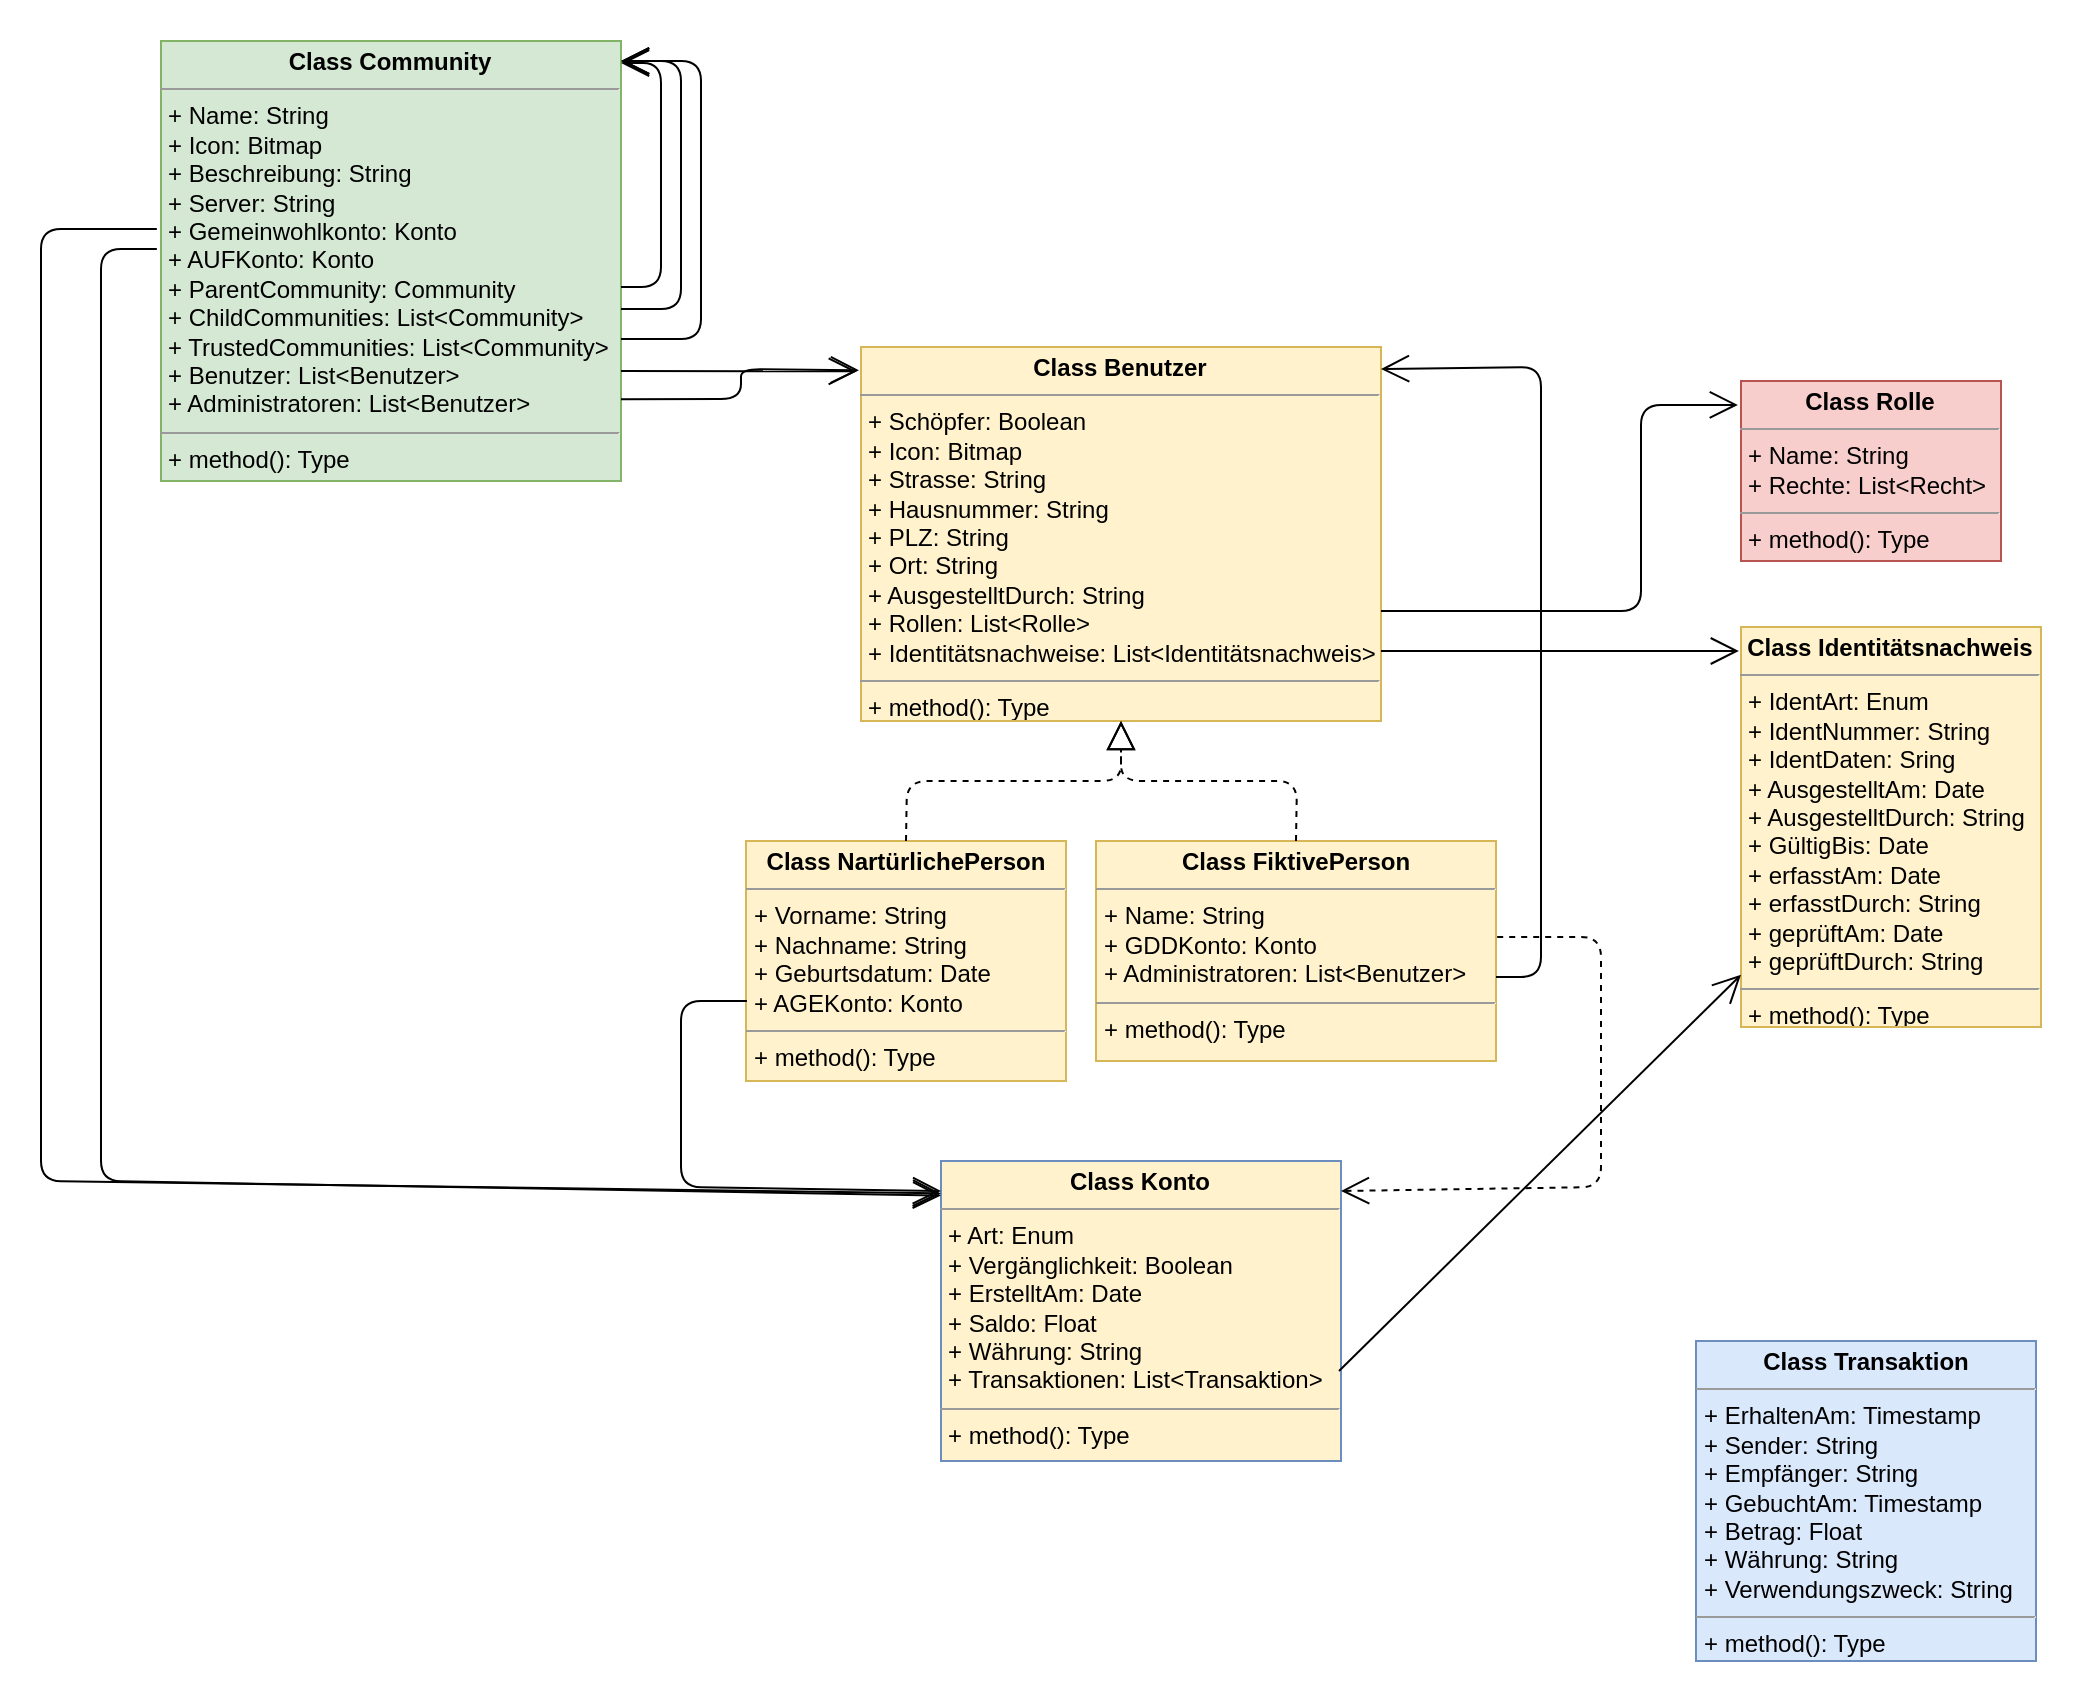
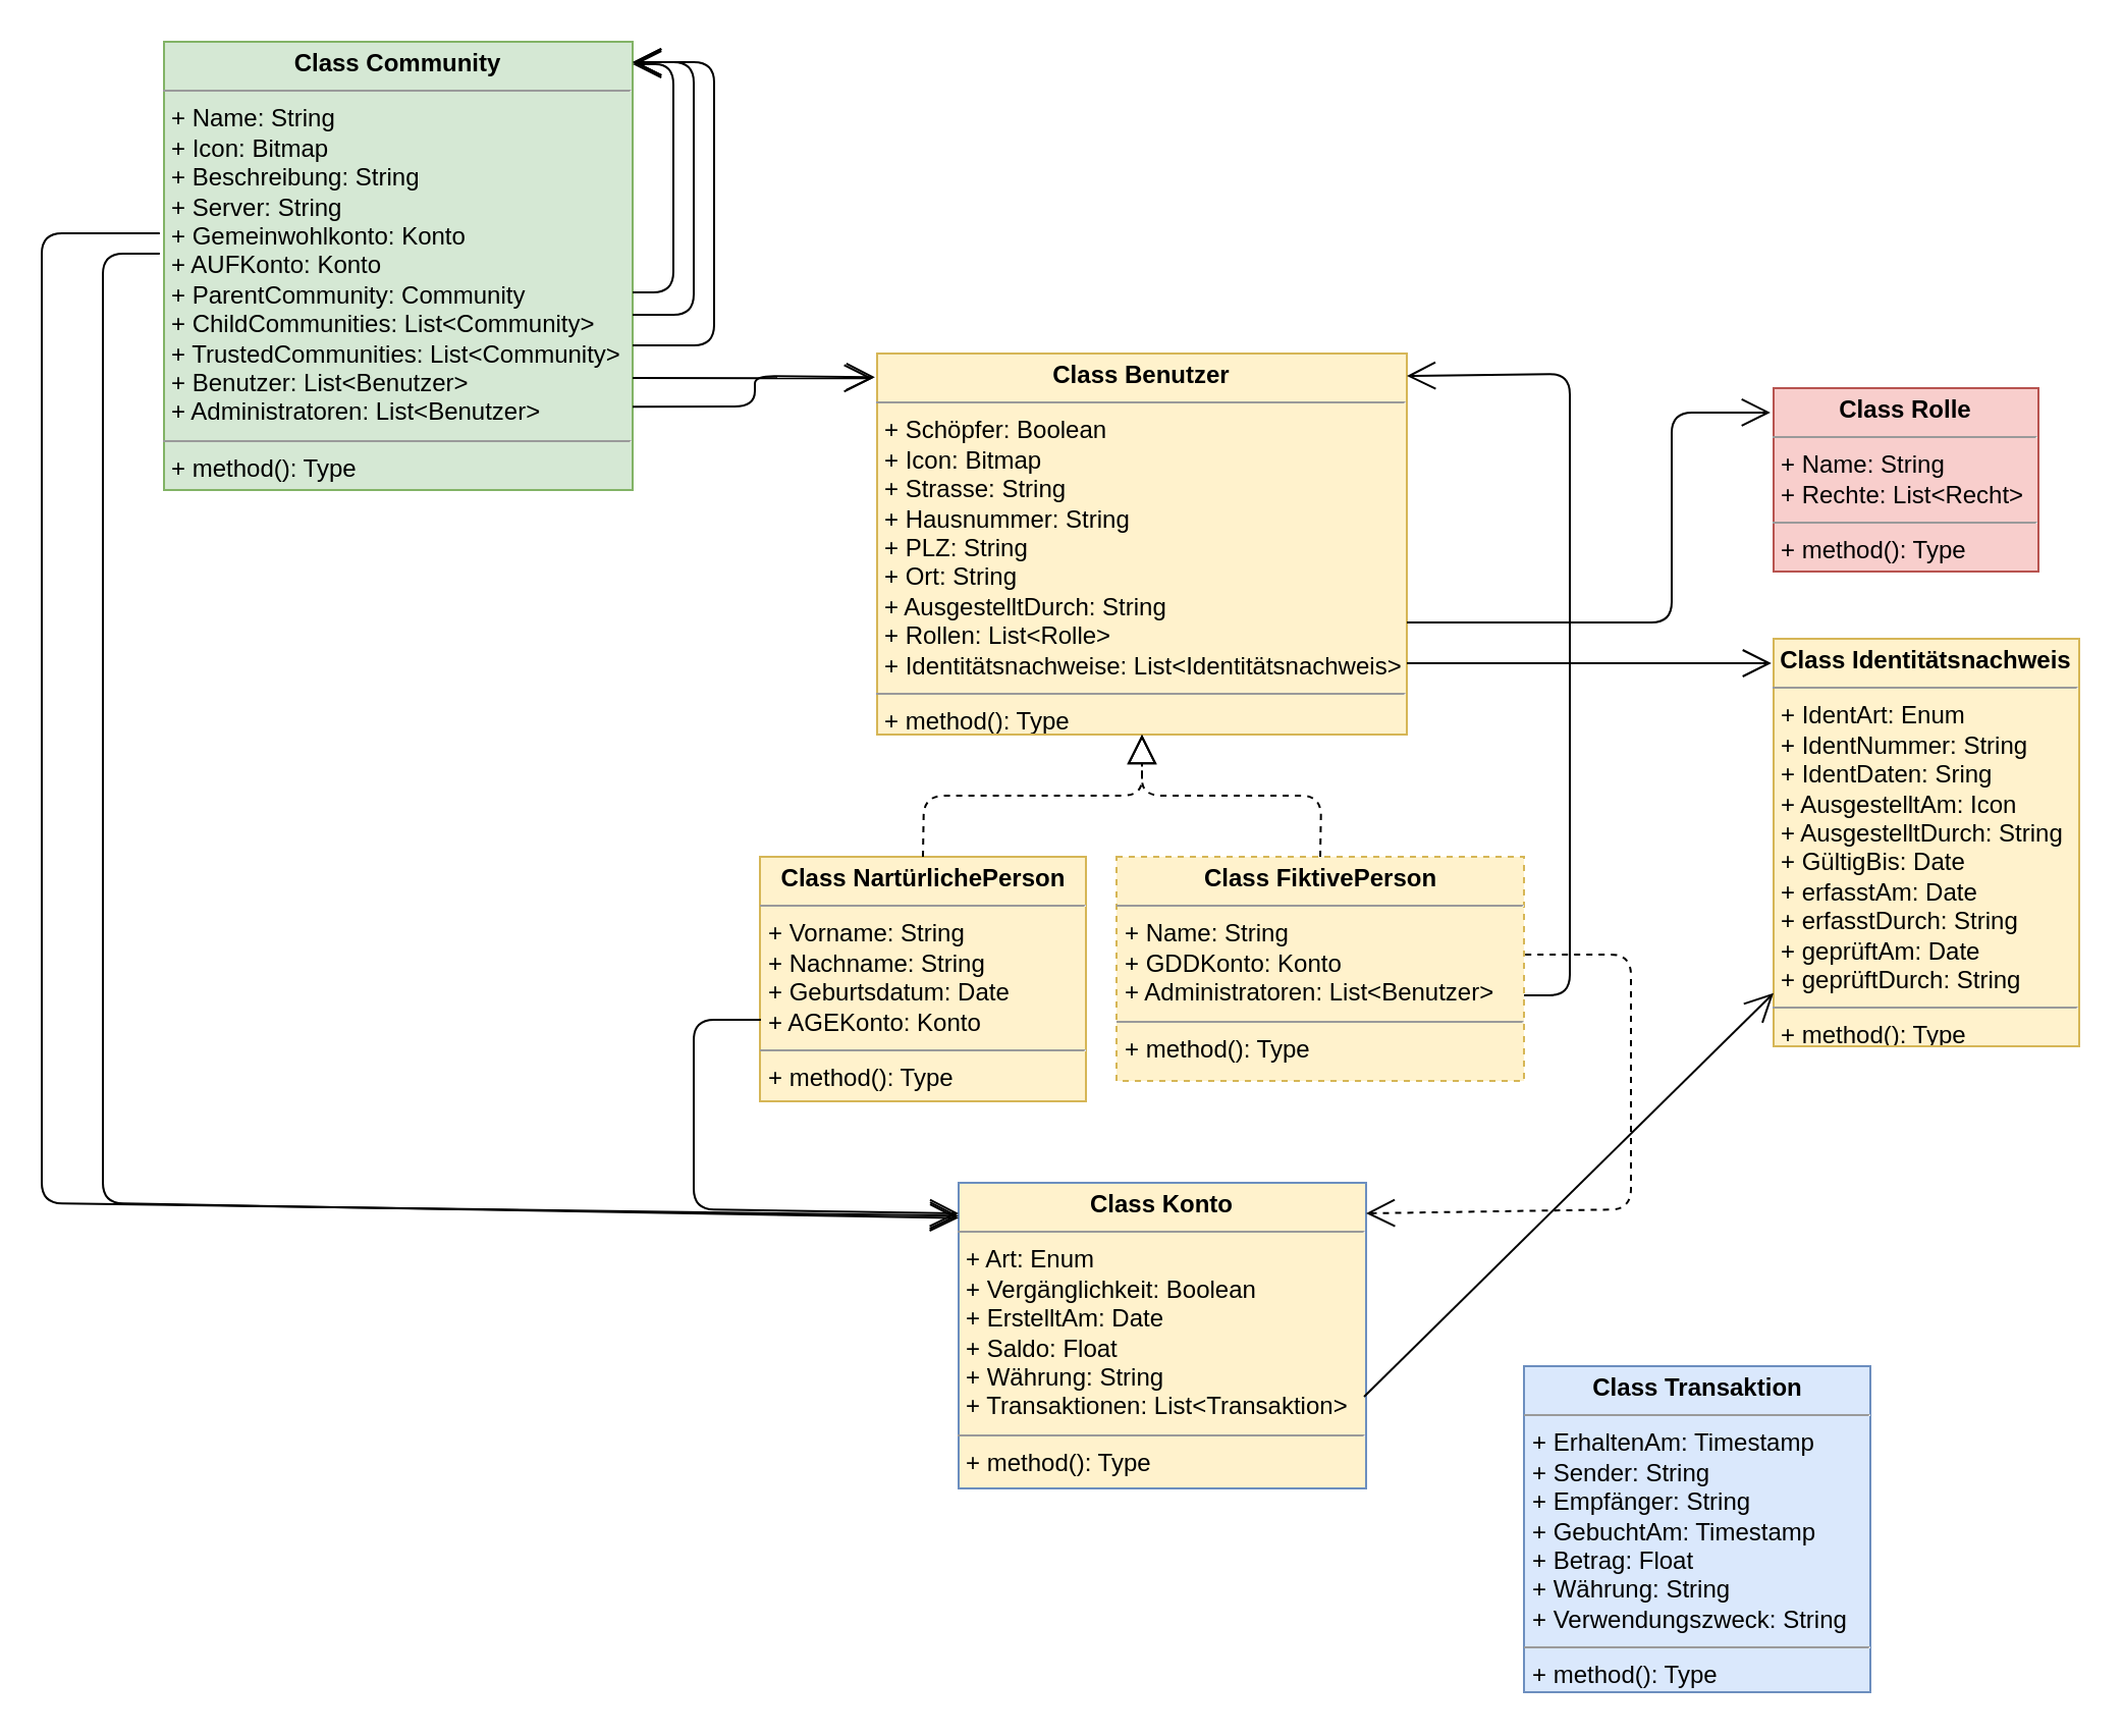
- <mxCell id="16" value="&lt;p style=&quot;margin: 0px ; margin-top: 4px ; text-align: center&quot;&gt;&lt;b&gt;Class Identitätsnachweis&lt;/b&gt;&lt;/p&gt;&lt;hr size=&quot;1&quot;&gt;&lt;p style=&quot;margin: 0px ; margin-left: 4px&quot;&gt;+ IdentArt: Enum&lt;/p&gt;&lt;p style=&quot;margin: 0px ; margin-left: 4px&quot;&gt;+ IdentNummer: String&lt;/p&gt;&lt;p style=&quot;margin: 0px ; margin-left: 4px&quot;&gt;+ IdentDaten: Sring&lt;/p&gt;&lt;p style=&quot;margin: 0px ; margin-left: 4px&quot;&gt;+ AusgestelltAm: Date&lt;/p&gt;&lt;p style=&quot;margin: 0px ; margin-left: 4px&quot;&gt;+ AusgestelltDurch: String&lt;/p&gt;&lt;p style=&quot;margin: 0px ; margin-left: 4px&quot;&gt;+ GültigBis: Date&lt;/p&gt;&lt;p style=&quot;margin: 0px ; margin-left: 4px&quot;&gt;+ erfasstAm: Date&lt;/p&gt;&lt;p style=&quot;margin: 0px ; margin-left: 4px&quot;&gt;+ erfasstDurch: String&lt;/p&gt;&lt;p style=&quot;margin: 0px ; margin-left: 4px&quot;&gt;+ geprüftAm: Date&lt;/p&gt;&lt;p style=&quot;margin: 0px ; margin-left: 4px&quot;&gt;+ geprüftDurch: String&lt;/p&gt;&lt;hr size=&quot;1&quot;&gt;&lt;p style=&quot;margin: 0px ; margin-left: 4px&quot;&gt;+ method(): Type&lt;/p&gt;" style="verticalAlign=top;align=left;overflow=fill;fontSize=12;fontFamily=Helvetica;html=1;fillColor=#fff2cc;strokeColor=#d6b656;" vertex="1" parent="1"><mxGeometry x="870" y="313" width="150" height="200" as="geometry" /></mxCell>
+ <mxCell id="16" value="&lt;p style=&quot;margin: 0px ; margin-top: 4px ; text-align: center&quot;&gt;&lt;b&gt;Class Identitätsnachweis&lt;/b&gt;&lt;/p&gt;&lt;hr size=&quot;1&quot;&gt;&lt;p style=&quot;margin: 0px ; margin-left: 4px&quot;&gt;+ IdentArt: Enum&lt;/p&gt;&lt;p style=&quot;margin: 0px ; margin-left: 4px&quot;&gt;+ IdentNummer: String&lt;/p&gt;&lt;p style=&quot;margin: 0px ; margin-left: 4px&quot;&gt;+ IdentDaten: Sring&lt;/p&gt;&lt;p style=&quot;margin: 0px ; margin-left: 4px&quot;&gt;+ AusgestelltAm: Icon&lt;/p&gt;&lt;p style=&quot;margin: 0px ; margin-left: 4px&quot;&gt;+ AusgestelltDurch: String&lt;/p&gt;&lt;p style=&quot;margin: 0px ; margin-left: 4px&quot;&gt;+ GültigBis: Date&lt;/p&gt;&lt;p style=&quot;margin: 0px ; margin-left: 4px&quot;&gt;+ erfasstAm: Date&lt;/p&gt;&lt;p style=&quot;margin: 0px ; margin-left: 4px&quot;&gt;+ erfasstDurch: String&lt;/p&gt;&lt;p style=&quot;margin: 0px ; margin-left: 4px&quot;&gt;+ geprüftAm: Date&lt;/p&gt;&lt;p style=&quot;margin: 0px ; margin-left: 4px&quot;&gt;+ geprüftDurch: String&lt;/p&gt;&lt;hr size=&quot;1&quot;&gt;&lt;p style=&quot;margin: 0px ; margin-left: 4px&quot;&gt;+ method(): Type&lt;/p&gt;" style="verticalAlign=top;align=left;overflow=fill;fontSize=12;fontFamily=Helvetica;html=1;fillColor=#fff2cc;strokeColor=#d6b656;" vertex="1" parent="1"><mxGeometry x="870" y="313" width="150" height="200" as="geometry" /></mxCell>
- <mxCell id="9" value="&lt;p style=&quot;margin: 0px ; margin-top: 4px ; text-align: center&quot;&gt;&lt;b&gt;Class FiktivePerson&lt;/b&gt;&lt;/p&gt;&lt;hr size=&quot;1&quot;&gt;&lt;p style=&quot;margin: 0px ; margin-left: 4px&quot;&gt;+ Name: String&lt;/p&gt;&lt;p style=&quot;margin: 0px ; margin-left: 4px&quot;&gt;+ GDDKonto: Konto&lt;/p&gt;&lt;p style=&quot;margin: 0px ; margin-left: 4px&quot;&gt;+ Administratoren: List&amp;lt;Benutzer&amp;gt;&lt;/p&gt;&lt;hr size=&quot;1&quot;&gt;&lt;p style=&quot;margin: 0px ; margin-left: 4px&quot;&gt;+ method(): Type&lt;/p&gt;" style="verticalAlign=top;align=left;overflow=fill;fontSize=12;fontFamily=Helvetica;html=1;fillColor=#fff2cc;strokeColor=#d6b656;" vertex="1" parent="1"><mxGeometry x="547.5" y="420" width="200" height="110" as="geometry" /></mxCell>
+ <mxCell id="9" value="&lt;p style=&quot;margin: 0px ; margin-top: 4px ; text-align: center&quot;&gt;&lt;b&gt;Class FiktivePerson&lt;/b&gt;&lt;/p&gt;&lt;hr size=&quot;1&quot;&gt;&lt;p style=&quot;margin: 0px ; margin-left: 4px&quot;&gt;+ Name: String&lt;/p&gt;&lt;p style=&quot;margin: 0px ; margin-left: 4px&quot;&gt;+ GDDKonto: Konto&lt;/p&gt;&lt;p style=&quot;margin: 0px ; margin-left: 4px&quot;&gt;+ Administratoren: List&amp;lt;Benutzer&amp;gt;&lt;/p&gt;&lt;hr size=&quot;1&quot;&gt;&lt;p style=&quot;margin: 0px ; margin-left: 4px&quot;&gt;+ method(): Type&lt;/p&gt;" style="verticalAlign=top;align=left;overflow=fill;fontSize=12;fontFamily=Helvetica;html=1;fillColor=#fff2cc;strokeColor=#d6b656;dashed=1;" vertex="1" parent="1"><mxGeometry x="547.5" y="420" width="200" height="110" as="geometry" /></mxCell>
- <mxCell id="19" value="&lt;p style=&quot;margin: 0px ; margin-top: 4px ; text-align: center&quot;&gt;&lt;b&gt;Class Transaktion&lt;/b&gt;&lt;/p&gt;&lt;hr size=&quot;1&quot;&gt;&lt;p style=&quot;margin: 0px ; margin-left: 4px&quot;&gt;+ ErhaltenAm: Timestamp&lt;/p&gt;&lt;p style=&quot;margin: 0px ; margin-left: 4px&quot;&gt;+ Sender: String&lt;/p&gt;&lt;p style=&quot;margin: 0px ; margin-left: 4px&quot;&gt;+ Empfänger: String&lt;/p&gt;&lt;p style=&quot;margin: 0px ; margin-left: 4px&quot;&gt;+ GebuchtAm: Timestamp&lt;/p&gt;&lt;p style=&quot;margin: 0px ; margin-left: 4px&quot;&gt;+ Betrag: Float&lt;/p&gt;&lt;p style=&quot;margin: 0px ; margin-left: 4px&quot;&gt;+ Währung: String&lt;/p&gt;&lt;p style=&quot;margin: 0px ; margin-left: 4px&quot;&gt;+ Verwendungszweck: String&lt;/p&gt;&lt;hr size=&quot;1&quot;&gt;&lt;p style=&quot;margin: 0px ; margin-left: 4px&quot;&gt;+ method(): Type&lt;/p&gt;" style="verticalAlign=top;align=left;overflow=fill;fontSize=12;fontFamily=Helvetica;html=1;fillColor=#dae8fc;strokeColor=#6c8ebf;" vertex="1" parent="1"><mxGeometry x="847.5" y="670" width="170" height="160" as="geometry" /></mxCell>
+ <mxCell id="19" value="&lt;p style=&quot;margin: 0px ; margin-top: 4px ; text-align: center&quot;&gt;&lt;b&gt;Class Transaktion&lt;/b&gt;&lt;/p&gt;&lt;hr size=&quot;1&quot;&gt;&lt;p style=&quot;margin: 0px ; margin-left: 4px&quot;&gt;+ ErhaltenAm: Timestamp&lt;/p&gt;&lt;p style=&quot;margin: 0px ; margin-left: 4px&quot;&gt;+ Sender: String&lt;/p&gt;&lt;p style=&quot;margin: 0px ; margin-left: 4px&quot;&gt;+ Empfänger: String&lt;/p&gt;&lt;p style=&quot;margin: 0px ; margin-left: 4px&quot;&gt;+ GebuchtAm: Timestamp&lt;/p&gt;&lt;p style=&quot;margin: 0px ; margin-left: 4px&quot;&gt;+ Betrag: Float&lt;/p&gt;&lt;p style=&quot;margin: 0px ; margin-left: 4px&quot;&gt;+ Währung: String&lt;/p&gt;&lt;p style=&quot;margin: 0px ; margin-left: 4px&quot;&gt;+ Verwendungszweck: String&lt;/p&gt;&lt;hr size=&quot;1&quot;&gt;&lt;p style=&quot;margin: 0px ; margin-left: 4px&quot;&gt;+ method(): Type&lt;/p&gt;" style="verticalAlign=top;align=left;overflow=fill;fontSize=12;fontFamily=Helvetica;html=1;fillColor=#dae8fc;strokeColor=#6c8ebf;" vertex="1" parent="1"><mxGeometry x="747.5" y="670" width="170" height="160" as="geometry" /></mxCell>
